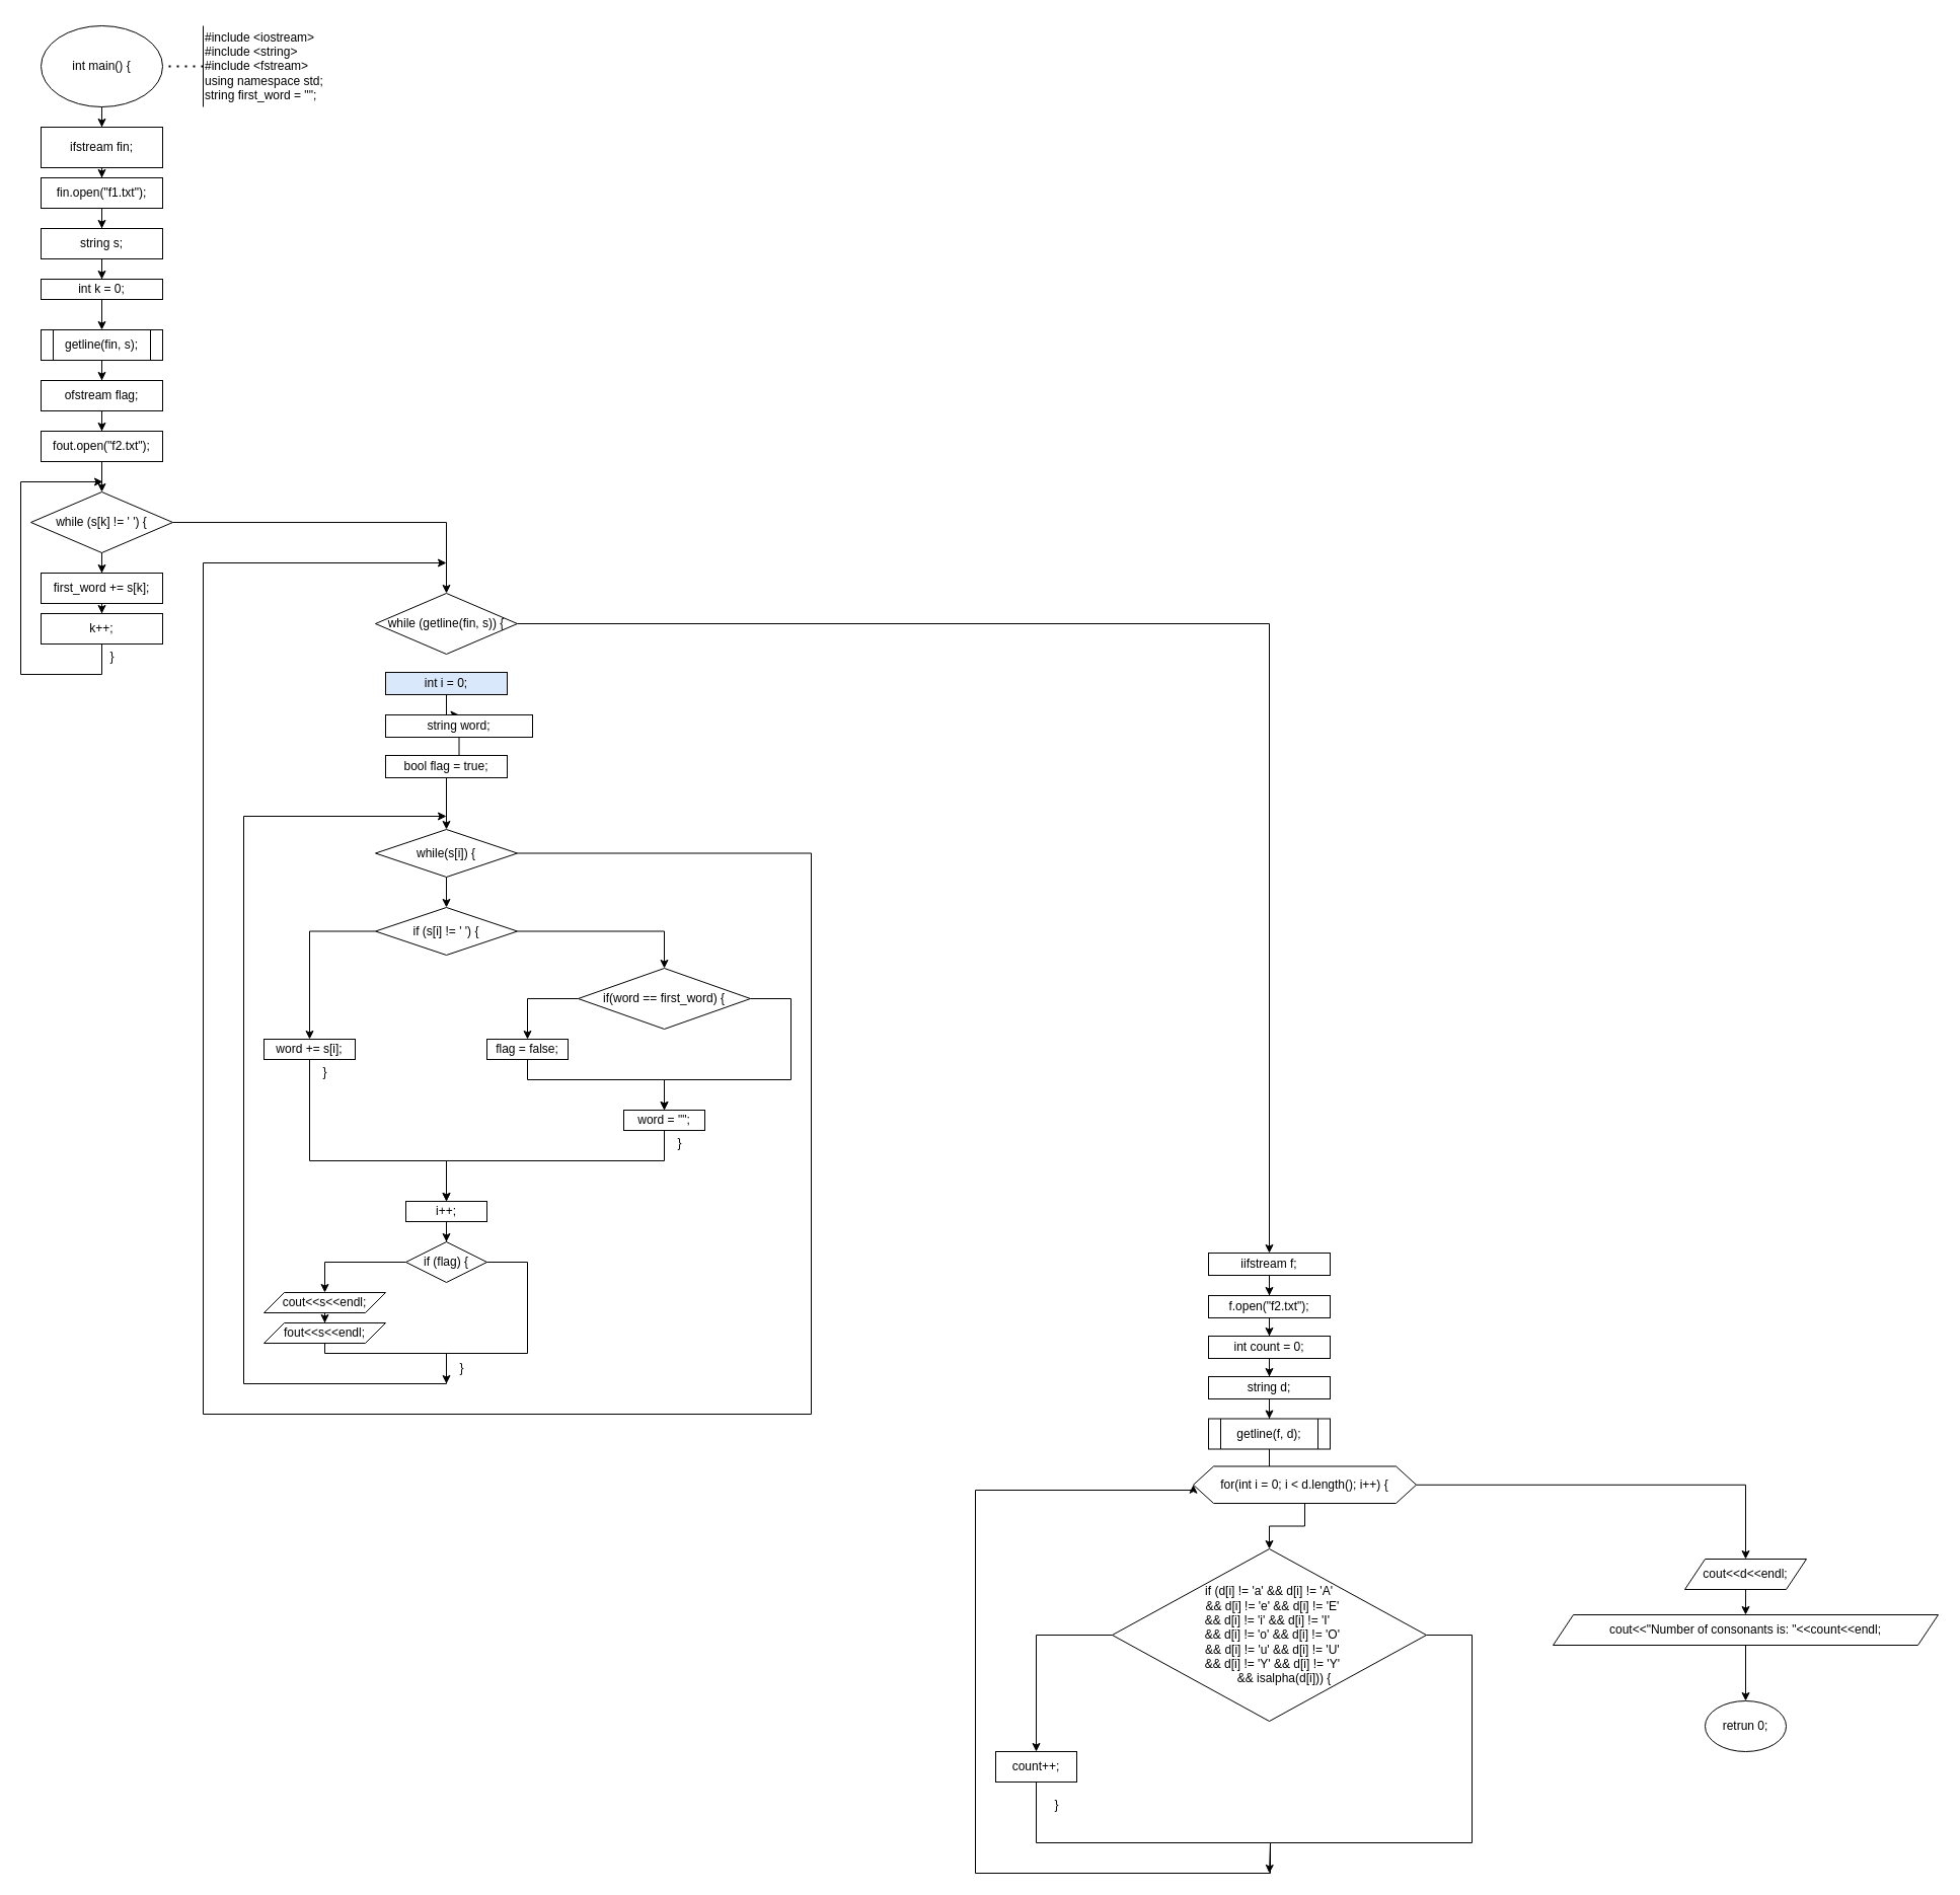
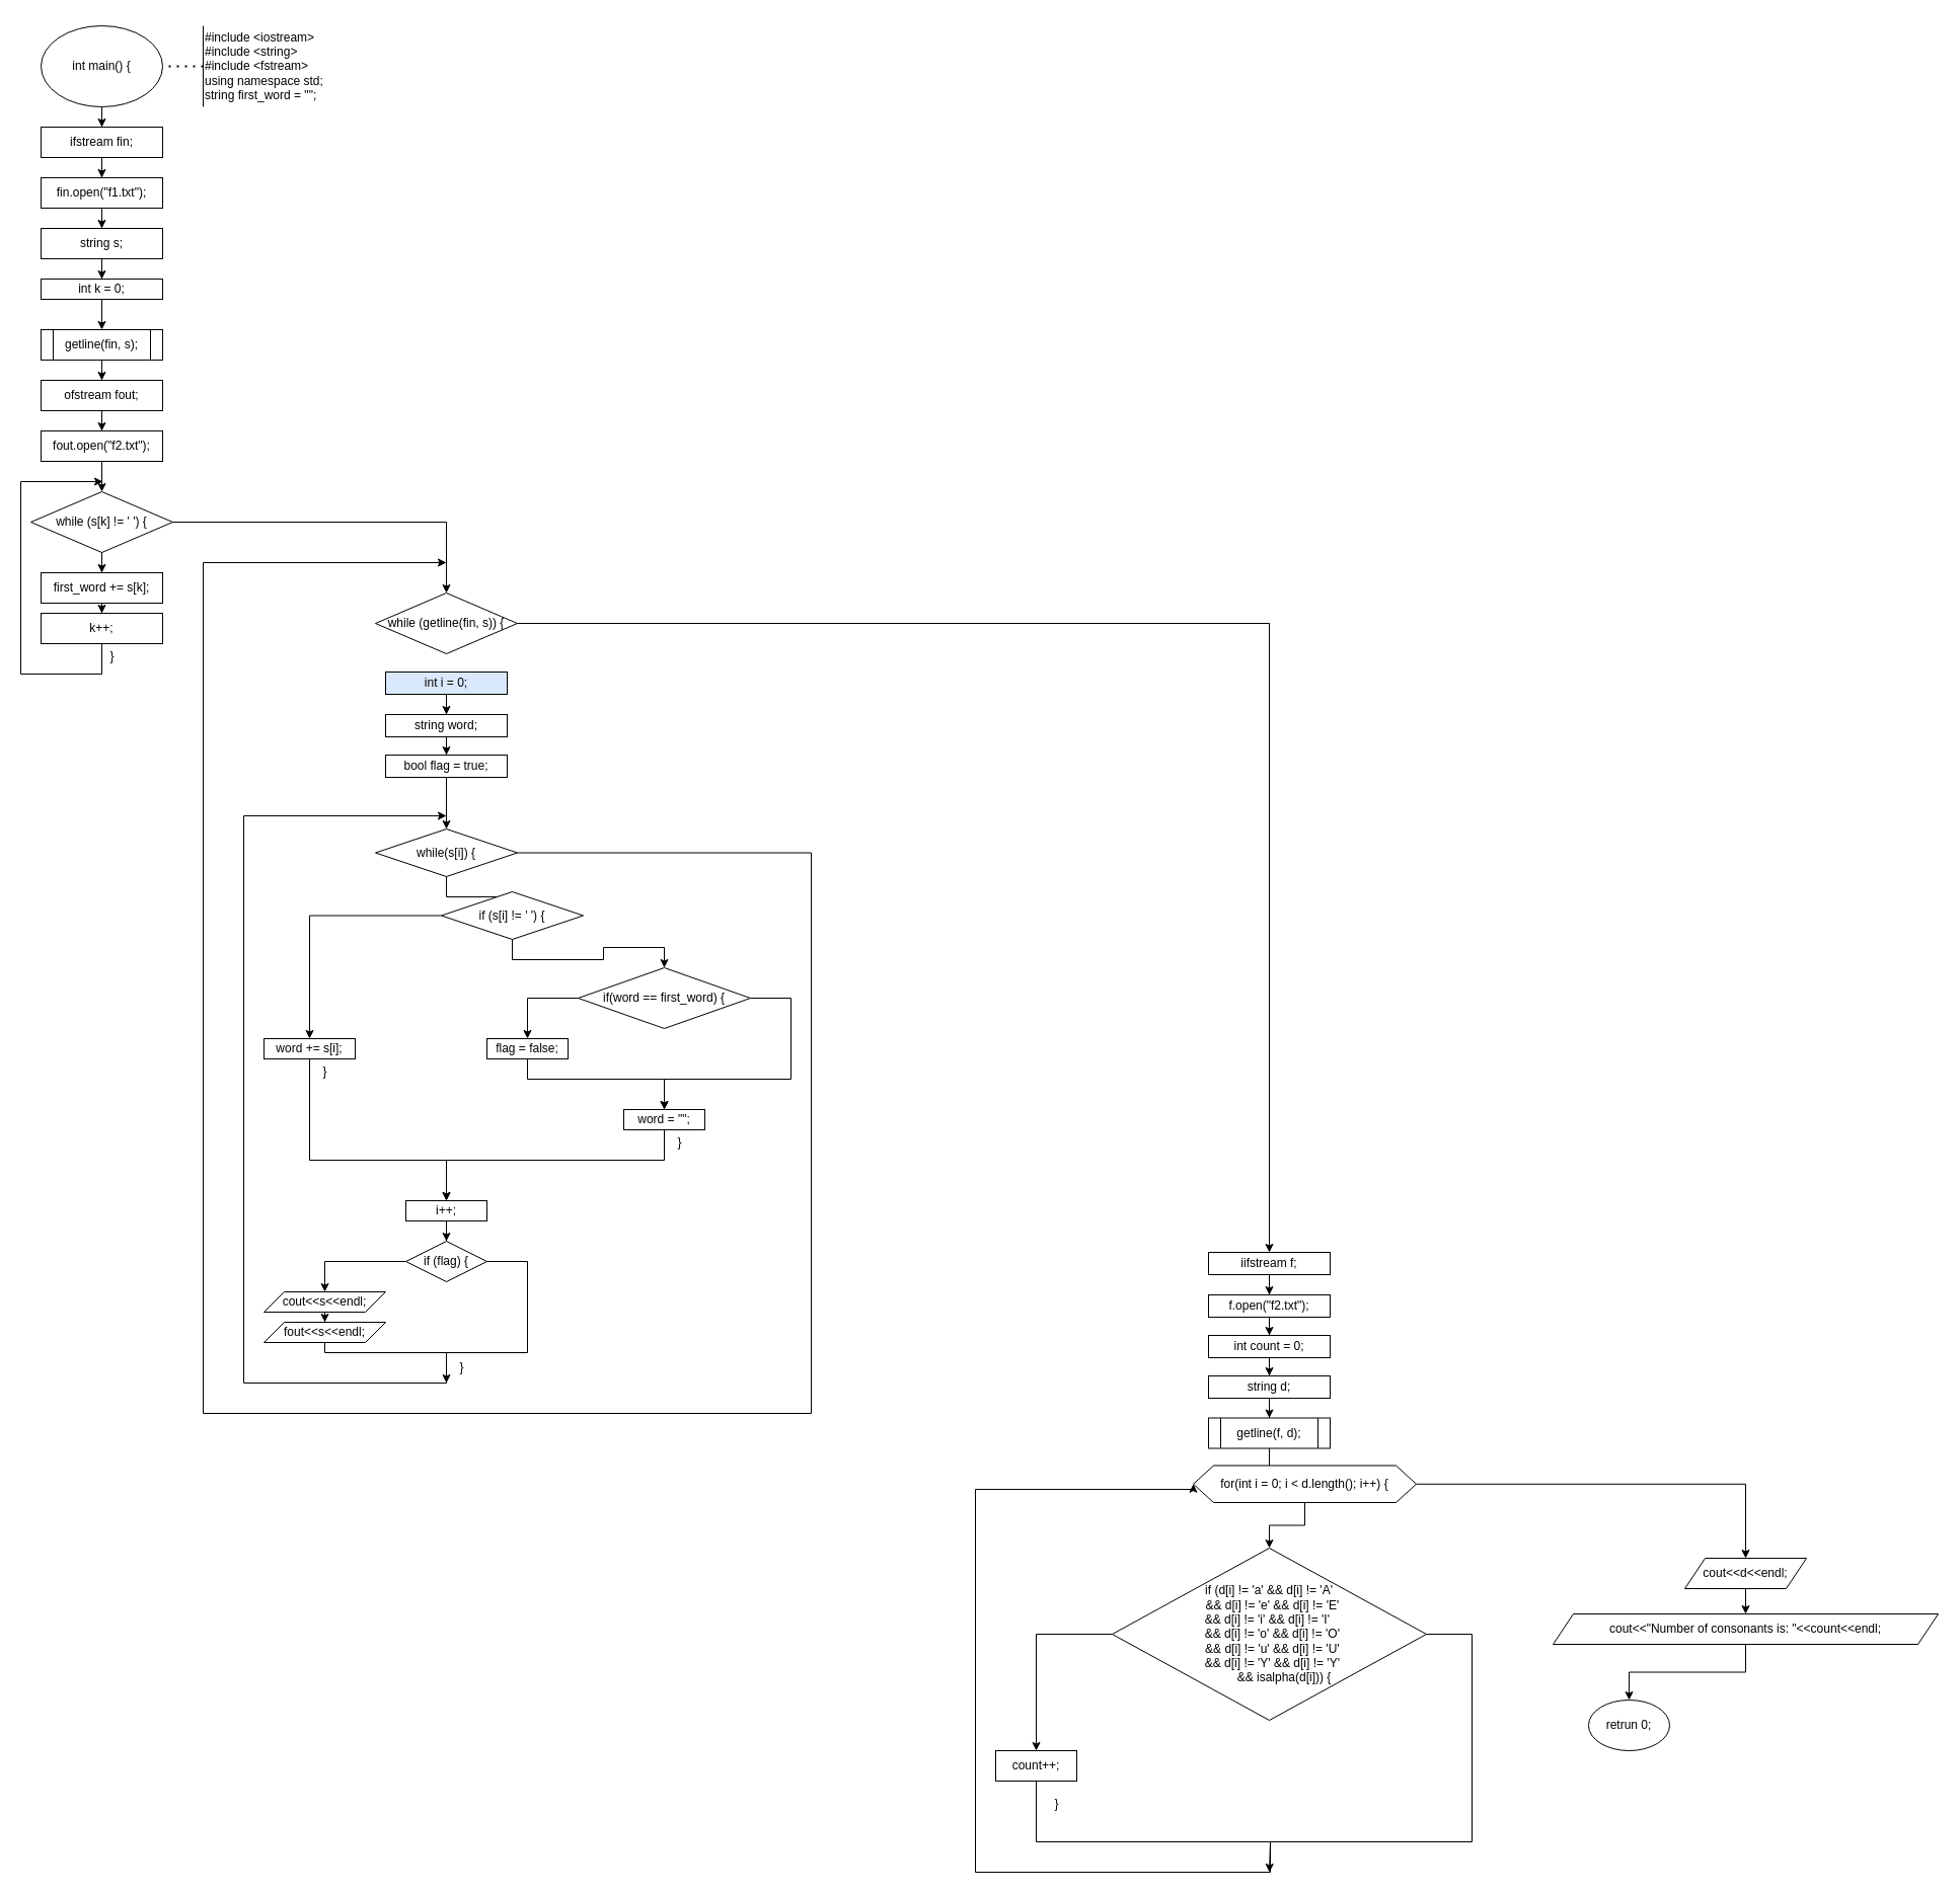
- <mxCell id="8" value="ifstream fin;" style="whiteSpace=wrap;html=1;" vertex="1" parent="1"><mxGeometry x="40" y="125" width="120" height="40" as="geometry" /></mxCell>
+ <mxCell id="8" value="ifstream fin;" style="whiteSpace=wrap;html=1;" vertex="1" parent="1"><mxGeometry x="40" y="125" width="120" height="30" as="geometry" /></mxCell>
- <mxCell id="18" value="ofstream flag;" style="whiteSpace=wrap;html=1;" vertex="1" parent="1"><mxGeometry x="40" y="375" width="120" height="30" as="geometry" /></mxCell>
+ <mxCell id="18" value="ofstream fout;" style="whiteSpace=wrap;html=1;" vertex="1" parent="1"><mxGeometry x="40" y="375" width="120" height="30" as="geometry" /></mxCell>
- <mxCell id="34" value="string word;" style="whiteSpace=wrap;html=1;" vertex="1" parent="1"><mxGeometry x="380" y="705" width="145" height="22" as="geometry" /></mxCell>
+ <mxCell id="34" value="string word;" style="whiteSpace=wrap;html=1;" vertex="1" parent="1"><mxGeometry x="380" y="705" width="120" height="22" as="geometry" /></mxCell>
- <mxCell id="42" value="if (s[i] != ' ') {" style="rhombus;whiteSpace=wrap;html=1;" vertex="1" parent="1"><mxGeometry x="370" y="895" width="140" height="47" as="geometry" /></mxCell>
+ <mxCell id="42" value="if (s[i] != ' ') {" style="rhombus;whiteSpace=wrap;html=1;" vertex="1" parent="1"><mxGeometry x="435" y="880" width="140" height="47" as="geometry" /></mxCell>
- <mxCell id="87" value="retrun 0;" style="ellipse;whiteSpace=wrap;html=1;" vertex="1" parent="1"><mxGeometry x="1682" y="1678" width="80" height="50" as="geometry" /></mxCell>
+ <mxCell id="87" value="retrun 0;" style="ellipse;whiteSpace=wrap;html=1;" vertex="1" parent="1"><mxGeometry x="1567" y="1678" width="80" height="50" as="geometry" /></mxCell>
